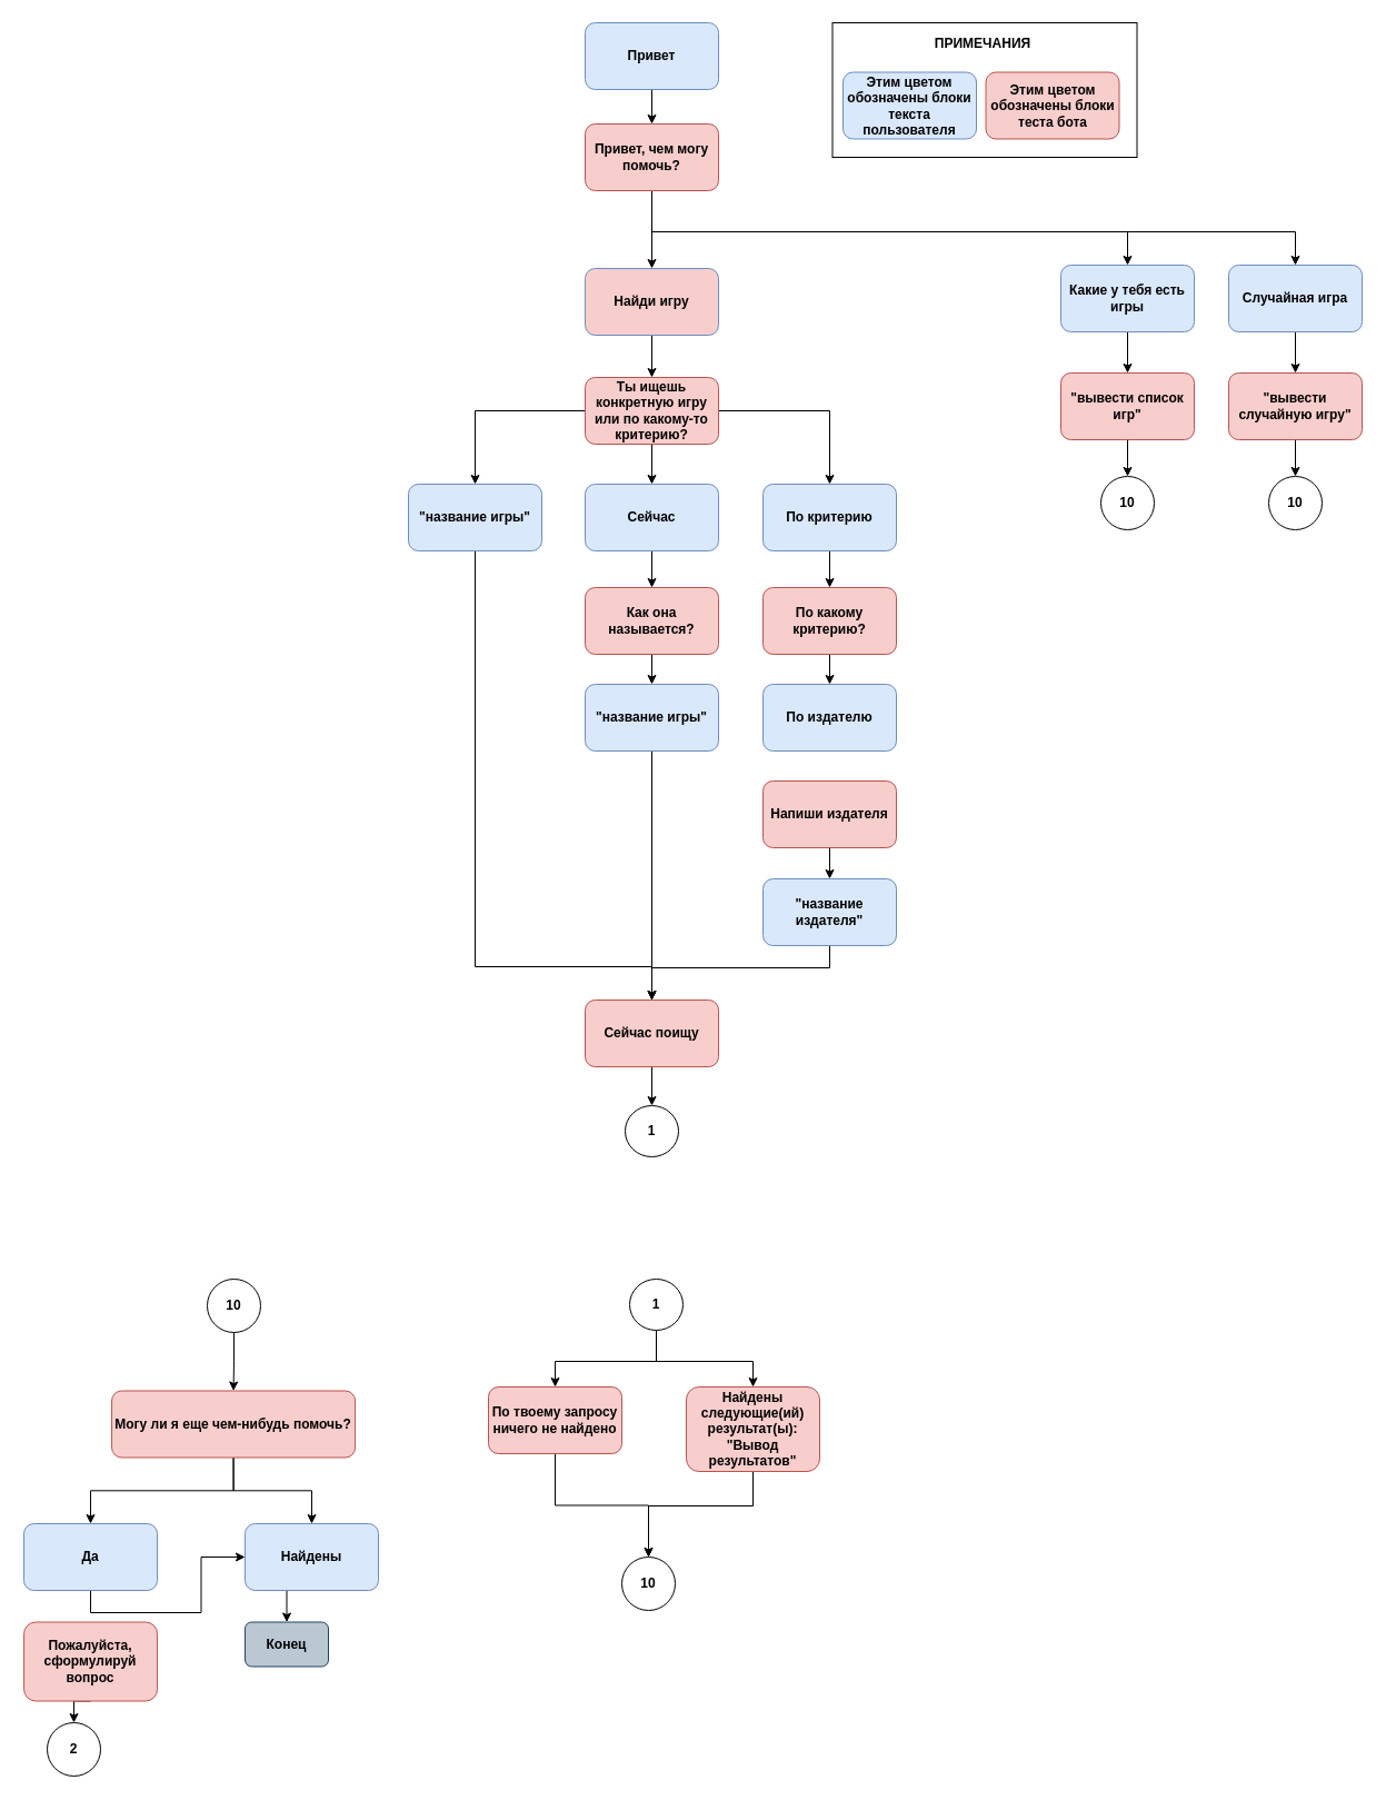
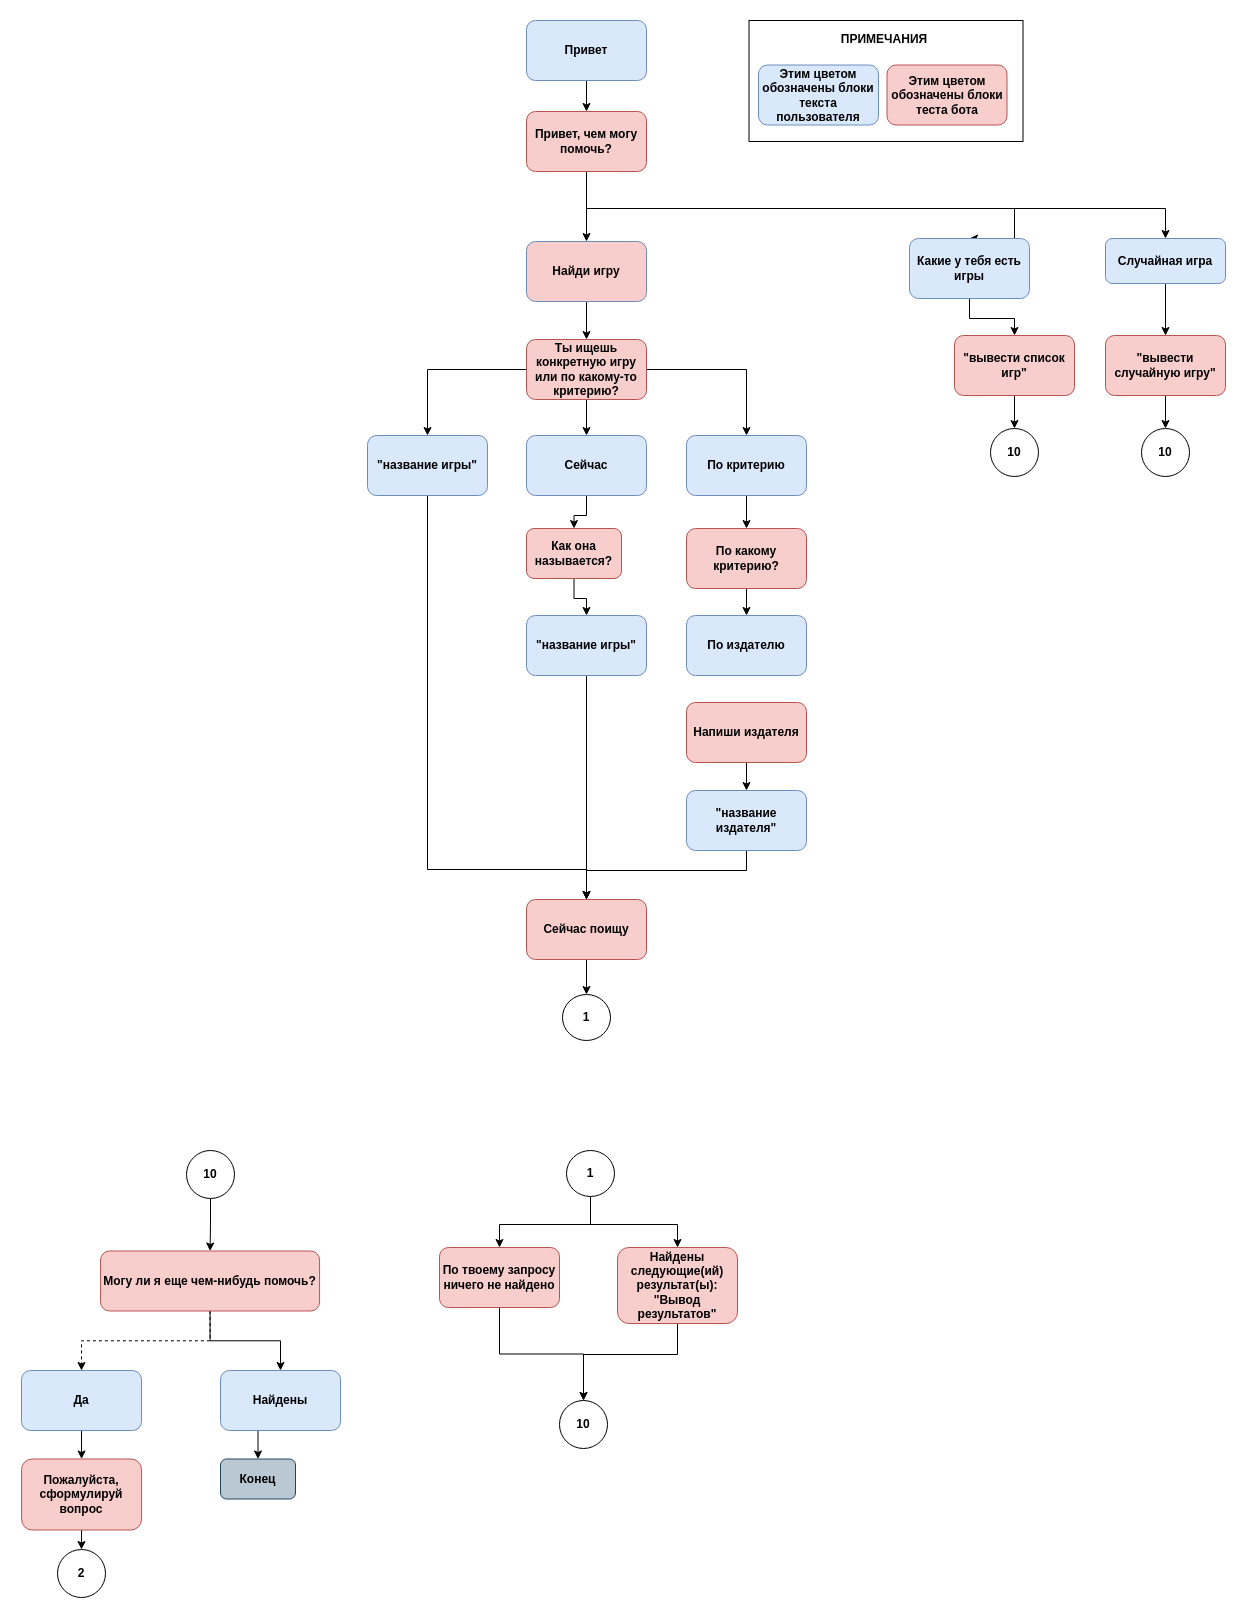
- <mxCell id="56" value="Какие у тебя есть игры" style="rounded=1;whiteSpace=wrap;html=1;labelBackgroundColor=none;fillColor=#dae8fc;strokeColor=#6c8ebf;fontStyle=1" vertex="1" parent="1"><mxGeometry x="954" y="238" width="120" height="60" as="geometry" /></mxCell>
+ <mxCell id="56" value="Какие у тебя есть игры" style="rounded=1;whiteSpace=wrap;html=1;labelBackgroundColor=none;fillColor=#dae8fc;strokeColor=#6c8ebf;fontStyle=1" vertex="1" parent="1"><mxGeometry x="909" y="238" width="120" height="60" as="geometry" /></mxCell>
- <mxCell id="61" value="Случайная игра" style="rounded=1;whiteSpace=wrap;html=1;labelBackgroundColor=none;fillColor=#dae8fc;strokeColor=#6c8ebf;fontStyle=1" vertex="1" parent="1"><mxGeometry x="1105" y="238" width="120" height="60" as="geometry" /></mxCell>
+ <mxCell id="61" value="Случайная игра" style="rounded=1;whiteSpace=wrap;html=1;labelBackgroundColor=none;fillColor=#dae8fc;strokeColor=#6c8ebf;fontStyle=1" vertex="1" parent="1"><mxGeometry x="1105" y="238" width="120" height="45" as="geometry" /></mxCell>
- <mxCell id="21" value="Как она называется?" style="rounded=1;whiteSpace=wrap;html=1;labelBackgroundColor=none;fillColor=#f8cecc;strokeColor=#b85450;fontStyle=1" vertex="1" parent="1"><mxGeometry x="526" y="528" width="120" height="60" as="geometry" /></mxCell>
+ <mxCell id="21" value="Как она называется?" style="rounded=1;whiteSpace=wrap;html=1;labelBackgroundColor=none;fillColor=#f8cecc;strokeColor=#b85450;fontStyle=1" vertex="1" parent="1"><mxGeometry x="526" y="528" width="95" height="50" as="geometry" /></mxCell>
- <mxCell id="41" style="edgeStyle=orthogonalEdgeStyle;rounded=0;orthogonalLoop=1;jettySize=auto;html=1;exitX=0.5;exitY=1;exitDx=0;exitDy=0;entryX=0.5;entryY=0;entryDx=0;entryDy=0;fontStyle=1" edge="1" source="43" target="45" parent="1"><mxGeometry relative="1" as="geometry" /></mxCell>
+ <mxCell id="41" style="edgeStyle=orthogonalEdgeStyle;rounded=0;orthogonalLoop=1;jettySize=auto;html=1;exitX=0.5;exitY=1;exitDx=0;exitDy=0;entryX=0.5;entryY=0;entryDx=0;entryDy=0;fontStyle=1;dashed=1;" edge="1" source="43" target="45" parent="1"><mxGeometry relative="1" as="geometry" /></mxCell>
- <mxCell id="44" style="edgeStyle=orthogonalEdgeStyle;rounded=0;orthogonalLoop=1;jettySize=auto;html=1;exitX=0.5;exitY=1;exitDx=0;exitDy=0;fontStyle=1;" edge="1" source="45" target="47" parent="1"><mxGeometry relative="1" as="geometry" /></mxCell>
+ <mxCell id="44" style="edgeStyle=orthogonalEdgeStyle;rounded=0;orthogonalLoop=1;jettySize=auto;html=1;exitX=0.5;exitY=1;exitDx=0;exitDy=0;entryX=0.5;entryY=0;entryDx=0;entryDy=0;fontStyle=1" edge="1" source="45" target="49" parent="1"><mxGeometry relative="1" as="geometry" /></mxCell>
- <mxCell id="52" value="2" style="ellipse;whiteSpace=wrap;html=1;aspect=fixed;fontStyle=1" vertex="1" parent="1"><mxGeometry x="41.999" y="1549" width="48" height="48" as="geometry" /></mxCell>
+ <mxCell id="52" value="2" style="ellipse;whiteSpace=wrap;html=1;aspect=fixed;fontStyle=1" vertex="1" parent="1"><mxGeometry x="56.999" y="1549" width="48" height="48" as="geometry" /></mxCell>
